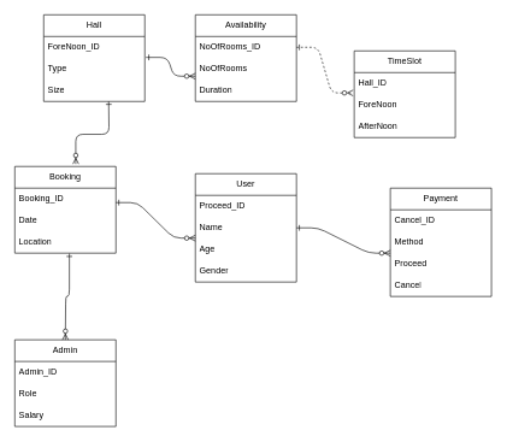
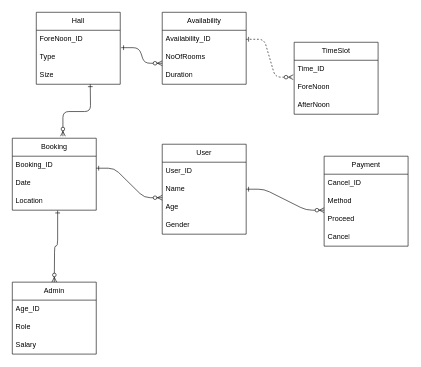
- <mxCell id="7" value="NoOfRooms_ID" style="text;strokeColor=none;fillColor=none;align=left;verticalAlign=middle;spacingLeft=4;spacingRight=4;overflow=hidden;points=[[0,0.5],[1,0.5]];portConstraint=eastwest;rotatable=0;whiteSpace=wrap;html=1;" parent="6" vertex="1"><mxGeometry y="30" width="140" height="30" as="geometry" /></mxCell>
+ <mxCell id="7" value="Availability_ID" style="text;strokeColor=none;fillColor=none;align=left;verticalAlign=middle;spacingLeft=4;spacingRight=4;overflow=hidden;points=[[0,0.5],[1,0.5]];portConstraint=eastwest;rotatable=0;whiteSpace=wrap;html=1;" parent="6" vertex="1"><mxGeometry y="30" width="140" height="30" as="geometry" /></mxCell>
- <mxCell id="11" value="Hall_ID" style="text;strokeColor=none;fillColor=none;align=left;verticalAlign=middle;spacingLeft=4;spacingRight=4;overflow=hidden;points=[[0,0.5],[1,0.5]];portConstraint=eastwest;rotatable=0;whiteSpace=wrap;html=1;" parent="10" vertex="1"><mxGeometry y="30" width="140" height="30" as="geometry" /></mxCell>
+ <mxCell id="11" value="Time_ID" style="text;strokeColor=none;fillColor=none;align=left;verticalAlign=middle;spacingLeft=4;spacingRight=4;overflow=hidden;points=[[0,0.5],[1,0.5]];portConstraint=eastwest;rotatable=0;whiteSpace=wrap;html=1;" parent="10" vertex="1"><mxGeometry y="30" width="140" height="30" as="geometry" /></mxCell>
- <mxCell id="20" value="Proceed_ID" style="text;strokeColor=none;fillColor=none;align=left;verticalAlign=middle;spacingLeft=4;spacingRight=4;overflow=hidden;points=[[0,0.5],[1,0.5]];portConstraint=eastwest;rotatable=0;whiteSpace=wrap;html=1;" parent="19" vertex="1"><mxGeometry y="30" width="140" height="30" as="geometry" /></mxCell>
+ <mxCell id="20" value="User_ID" style="text;strokeColor=none;fillColor=none;align=left;verticalAlign=middle;spacingLeft=4;spacingRight=4;overflow=hidden;points=[[0,0.5],[1,0.5]];portConstraint=eastwest;rotatable=0;whiteSpace=wrap;html=1;" parent="19" vertex="1"><mxGeometry y="30" width="140" height="30" as="geometry" /></mxCell>
- <mxCell id="30" value="Admin_ID" style="text;strokeColor=none;fillColor=none;align=left;verticalAlign=middle;spacingLeft=4;spacingRight=4;overflow=hidden;points=[[0,0.5],[1,0.5]];portConstraint=eastwest;rotatable=0;whiteSpace=wrap;html=1;" parent="29" vertex="1"><mxGeometry y="30" width="140" height="30" as="geometry" /></mxCell>
+ <mxCell id="30" value="Age_ID" style="text;strokeColor=none;fillColor=none;align=left;verticalAlign=middle;spacingLeft=4;spacingRight=4;overflow=hidden;points=[[0,0.5],[1,0.5]];portConstraint=eastwest;rotatable=0;whiteSpace=wrap;html=1;" parent="29" vertex="1"><mxGeometry y="30" width="140" height="30" as="geometry" /></mxCell>
